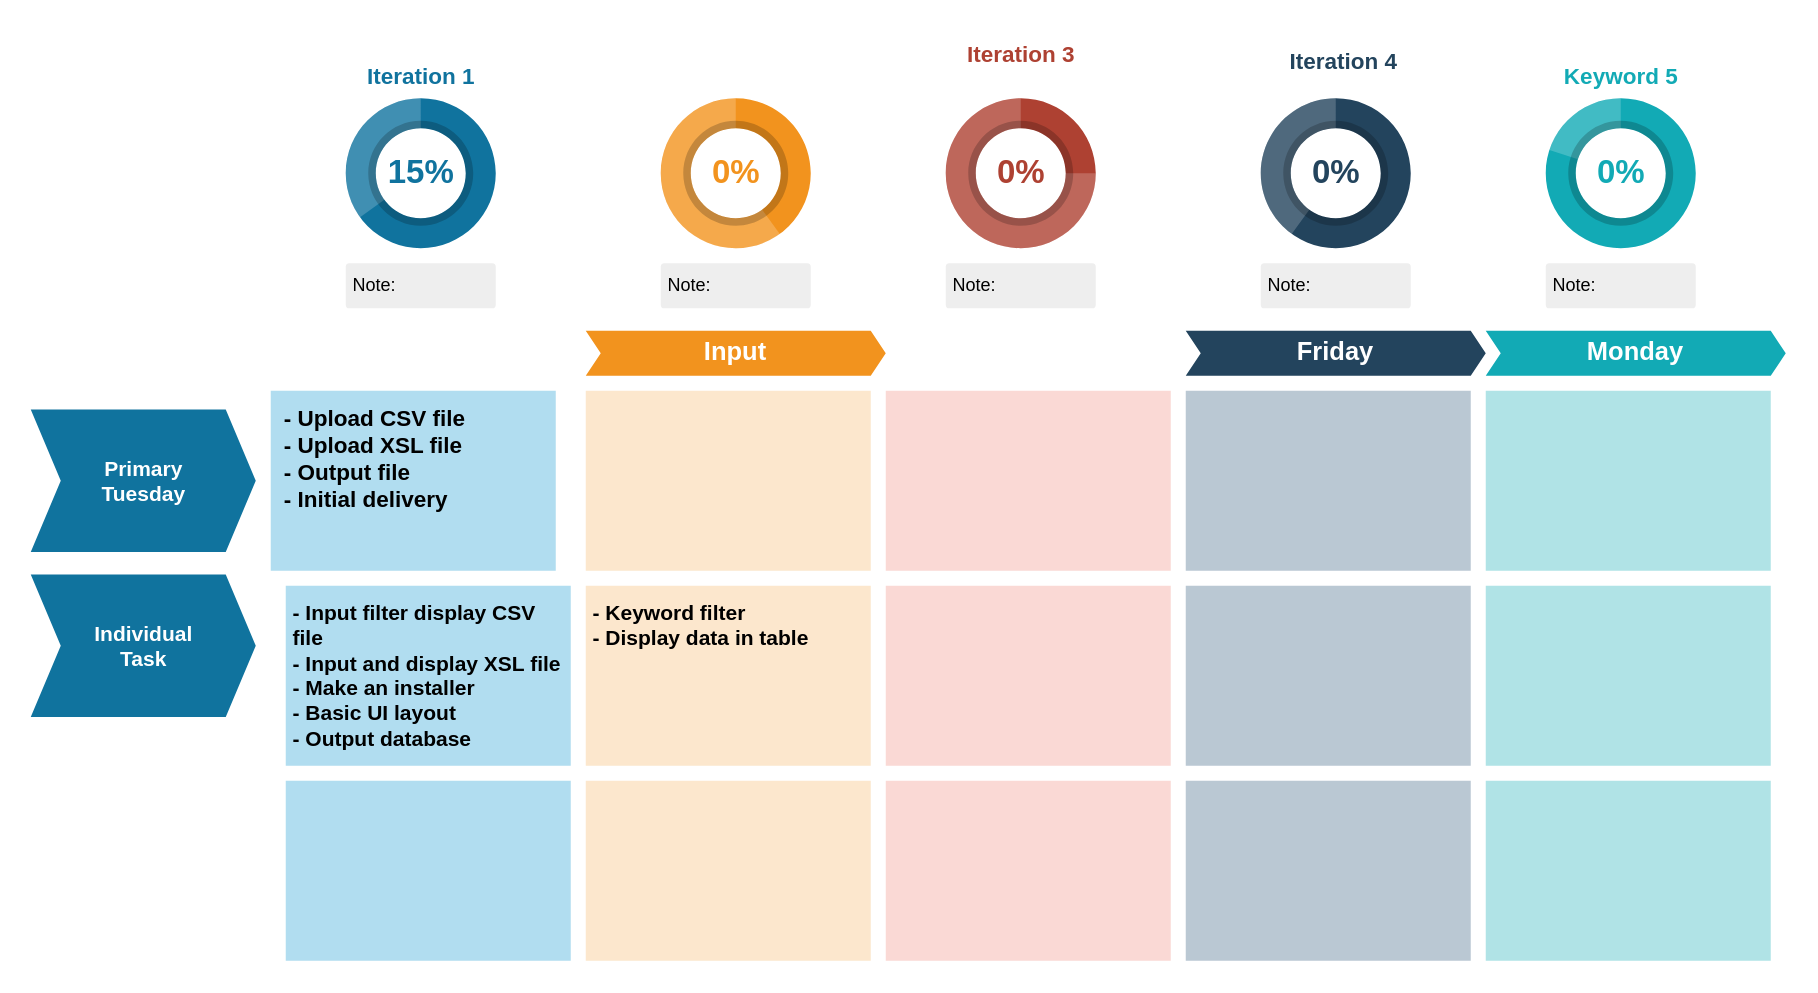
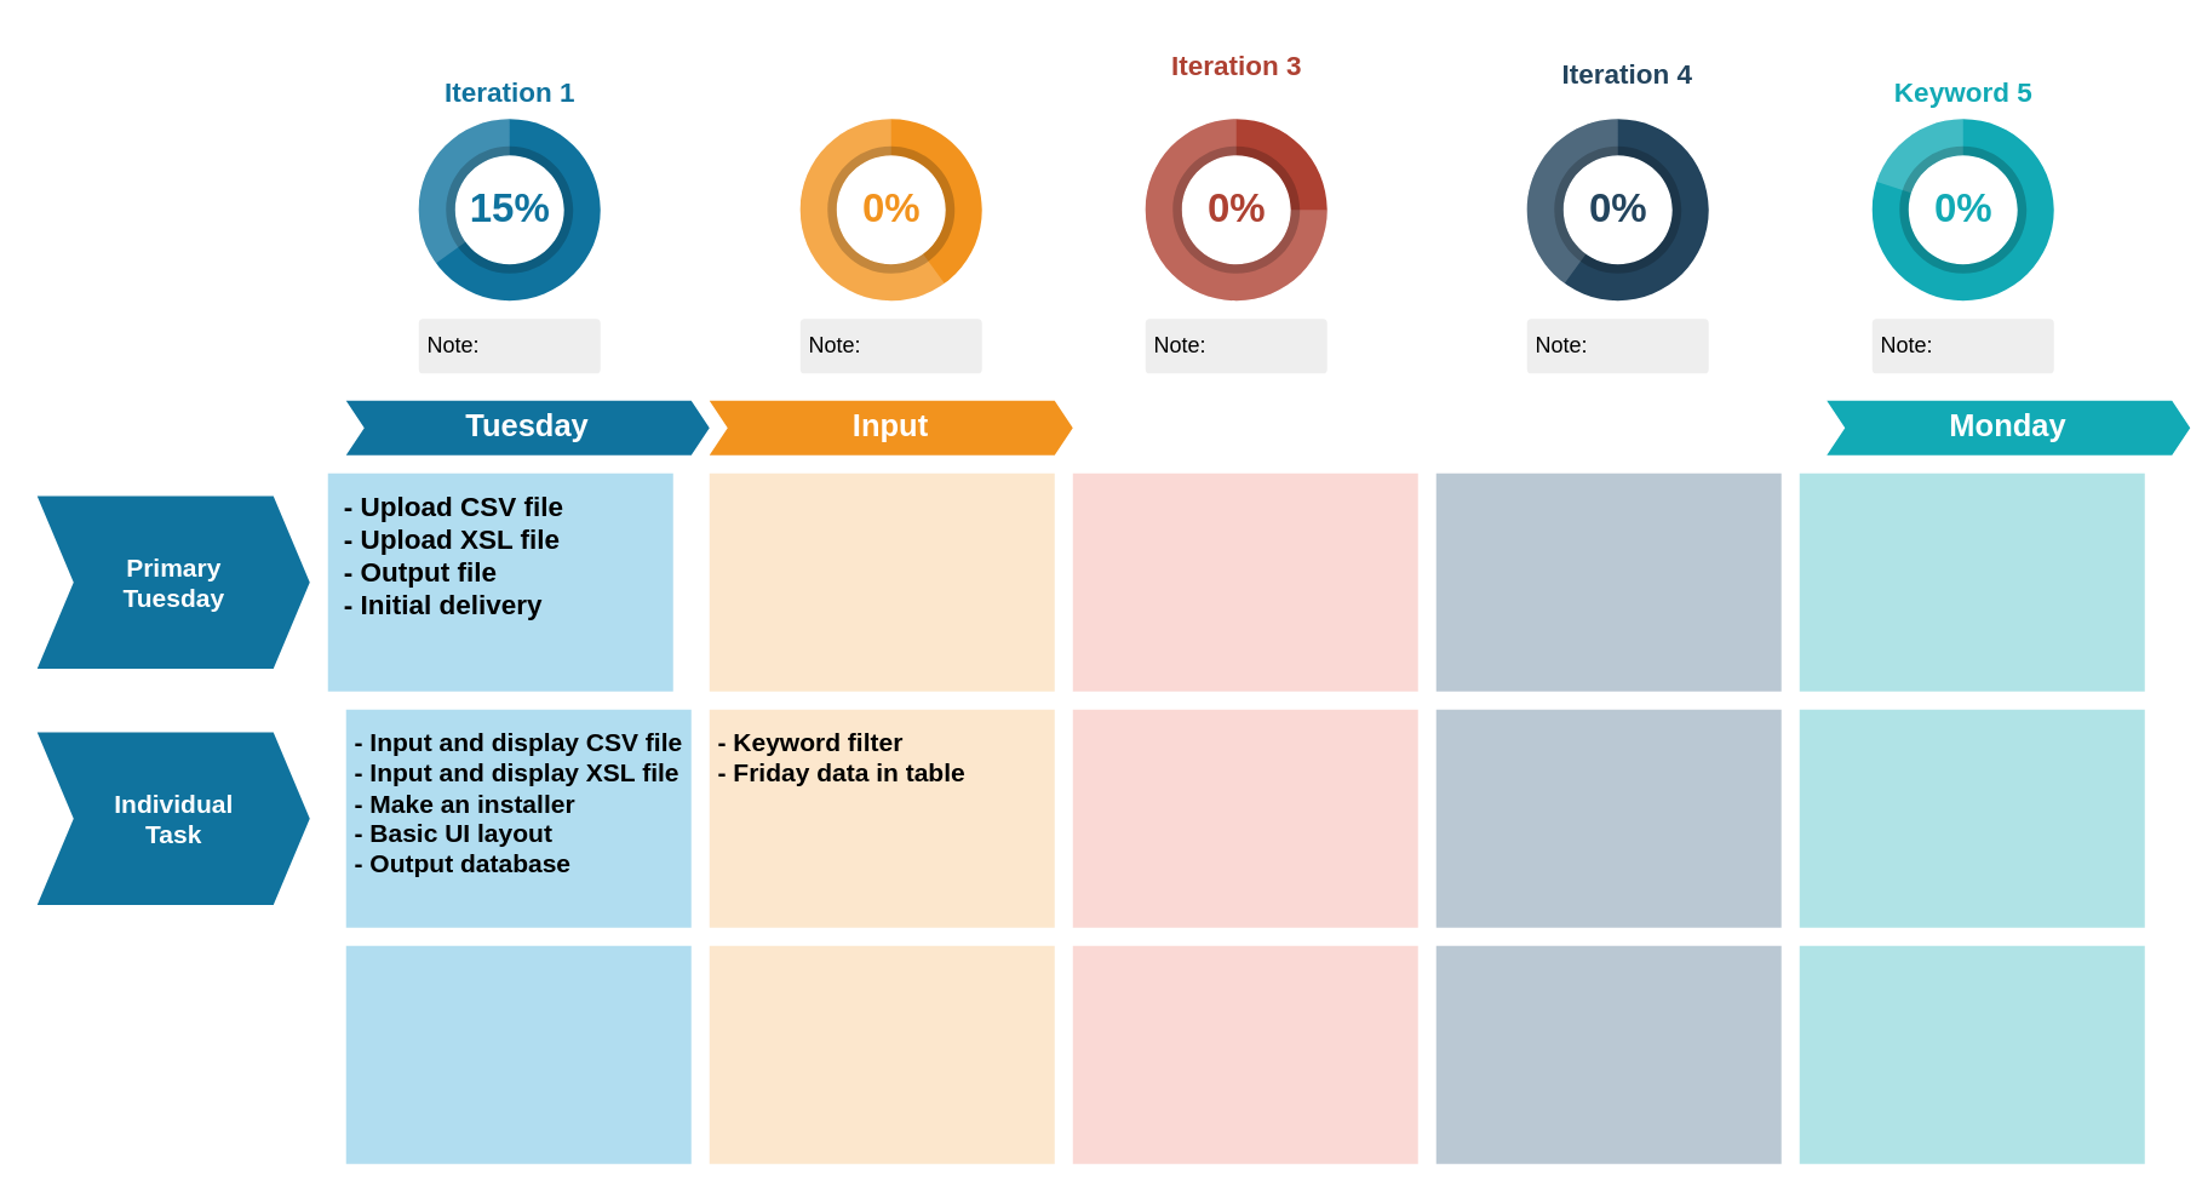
+ <mxCell id="2" value="Tuesday" style="shape=step;perimeter=stepPerimeter;whiteSpace=wrap;html=1;fixedSize=1;size=10;fillColor=#10739E;strokeColor=none;fontSize=17;fontColor=#FFFFFF;fontStyle=1;align=center;rounded=0;" parent="1" vertex="1"><mxGeometry x="190" y="220" width="200" height="30" as="geometry" /></mxCell>
- <mxCell id="4" value="Friday" style="shape=step;perimeter=stepPerimeter;whiteSpace=wrap;html=1;fixedSize=1;size=10;fillColor=#23445D;strokeColor=none;fontSize=17;fontColor=#FFFFFF;fontStyle=1;align=center;rounded=0;" parent="1" vertex="1"><mxGeometry x="790" y="220" width="200" height="30" as="geometry" /></mxCell>
- <mxCell id="5" value="Monday" style="shape=step;perimeter=stepPerimeter;whiteSpace=wrap;html=1;fixedSize=1;size=10;fillColor=#12AAB5;strokeColor=none;fontSize=17;fontColor=#FFFFFF;fontStyle=1;align=center;rounded=0;" parent="1" vertex="1"><mxGeometry x="990" y="220" width="200" height="30" as="geometry" /></mxCell>
+ <mxCell id="5" value="Monday" style="shape=step;perimeter=stepPerimeter;whiteSpace=wrap;html=1;fixedSize=1;size=10;fillColor=#12AAB5;strokeColor=none;fontSize=17;fontColor=#FFFFFF;fontStyle=1;align=center;rounded=0;" parent="1" vertex="1"><mxGeometry x="1005" y="220" width="200" height="30" as="geometry" /></mxCell>
- <mxCell id="10" value="&lt;b style=&quot;font-size: 14px&quot;&gt;- Keyword filter&lt;br&gt;- Display data in table&lt;br&gt;&lt;/b&gt;" style="shape=rect;fillColor=#FCE7CD;strokeColor=none;fontSize=12;html=1;whiteSpace=wrap;align=left;verticalAlign=top;spacing=5;rounded=0;" parent="1" vertex="1"><mxGeometry x="390" y="390" width="190" height="120" as="geometry" /></mxCell>
+ <mxCell id="10" value="&lt;b style=&quot;font-size: 14px&quot;&gt;- Keyword filter&lt;br&gt;- Friday data in table&lt;br&gt;&lt;/b&gt;" style="shape=rect;fillColor=#FCE7CD;strokeColor=none;fontSize=12;html=1;whiteSpace=wrap;align=left;verticalAlign=top;spacing=5;rounded=0;" parent="1" vertex="1"><mxGeometry x="390" y="390" width="190" height="120" as="geometry" /></mxCell>
- <mxCell id="31" value="Individual &lt;br&gt;Task" style="html=1;shape=mxgraph.infographic.ribbonSimple;notch1=20;notch2=20;fillColor=#10739E;strokeColor=none;align=center;verticalAlign=middle;fontColor=#ffffff;fontSize=14;fontStyle=1;" parent="1" vertex="1"><mxGeometry x="20" y="382.5" width="150" height="95" as="geometry" /></mxCell>
+ <mxCell id="31" value="Individual &lt;br&gt;Task" style="html=1;shape=mxgraph.infographic.ribbonSimple;notch1=20;notch2=20;fillColor=#10739E;strokeColor=none;align=center;verticalAlign=middle;fontColor=#ffffff;fontSize=14;fontStyle=1;" parent="1" vertex="1"><mxGeometry x="20" y="402.5" width="150" height="95" as="geometry" /></mxCell>
- <mxCell id="7" value="&lt;font style=&quot;font-size: 14px&quot;&gt;&lt;b&gt;- Input filter display CSV file&lt;br&gt;- Input and display XSL file&lt;br&gt;- Make an installer&amp;nbsp;&lt;br&gt;- Basic UI layout&lt;br&gt;- Output database&lt;br&gt;&lt;/b&gt;&lt;/font&gt;" style="shape=rect;fillColor=#B1DDF0;strokeColor=none;fontSize=12;html=1;whiteSpace=wrap;align=left;verticalAlign=top;spacing=5;rounded=0;" parent="1" vertex="1"><mxGeometry x="190" y="390" width="190" height="120" as="geometry" /></mxCell>
+ <mxCell id="7" value="&lt;font style=&quot;font-size: 14px&quot;&gt;&lt;b&gt;- Input and display CSV file&lt;br&gt;- Input and display XSL file&lt;br&gt;- Make an installer&amp;nbsp;&lt;br&gt;- Basic UI layout&lt;br&gt;- Output database&lt;br&gt;&lt;/b&gt;&lt;/font&gt;" style="shape=rect;fillColor=#B1DDF0;strokeColor=none;fontSize=12;html=1;whiteSpace=wrap;align=left;verticalAlign=top;spacing=5;rounded=0;" parent="1" vertex="1"><mxGeometry x="190" y="390" width="190" height="120" as="geometry" /></mxCell>
